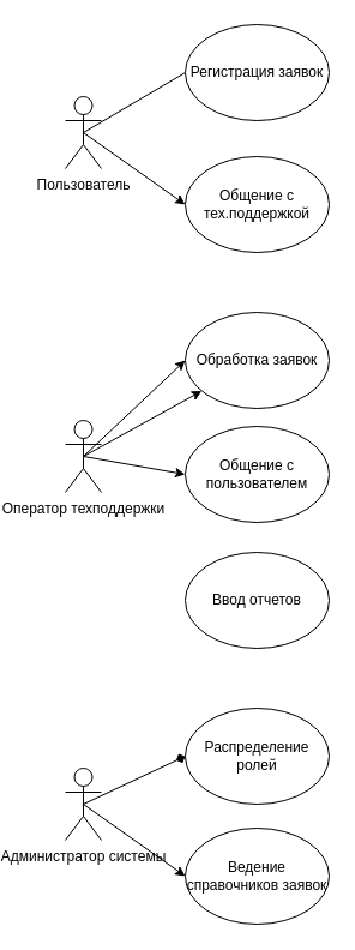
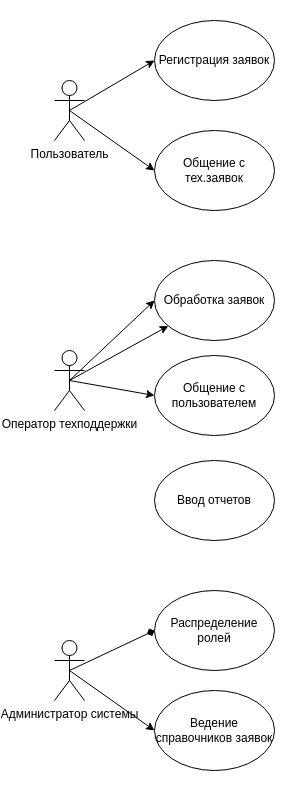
- <mxCell id="17" value="" style="endArrow=none;html=1;rounded=0;entryX=0;entryY=0.5;entryDx=0;entryDy=0;exitX=0.5;exitY=0.5;exitDx=0;exitDy=0;exitPerimeter=0;" edge="1" parent="1" source="2" target="3"><mxGeometry width="50" height="50" relative="1" as="geometry"><mxPoint x="85" y="720" as="sourcePoint" /><mxPoint x="170" y="680" as="targetPoint" /></mxGeometry></mxCell>
+ <mxCell id="17" value="" style="endArrow=classic;html=1;rounded=0;entryX=0;entryY=0.5;entryDx=0;entryDy=0;exitX=0.5;exitY=0.5;exitDx=0;exitDy=0;exitPerimeter=0;" edge="1" parent="1" source="2" target="3"><mxGeometry width="50" height="50" relative="1" as="geometry"><mxPoint x="85" y="720" as="sourcePoint" /><mxPoint x="170" y="680" as="targetPoint" /></mxGeometry></mxCell>
- <mxCell id="4" value="Общение с тех.поддержкой" style="ellipse;whiteSpace=wrap;html=1;" vertex="1" parent="1"><mxGeometry x="120" y="130" width="120" height="80" as="geometry" /></mxCell>
+ <mxCell id="4" value="Общение с тех.заявок" style="ellipse;whiteSpace=wrap;html=1;" vertex="1" parent="1"><mxGeometry x="120" y="130" width="120" height="80" as="geometry" /></mxCell>
